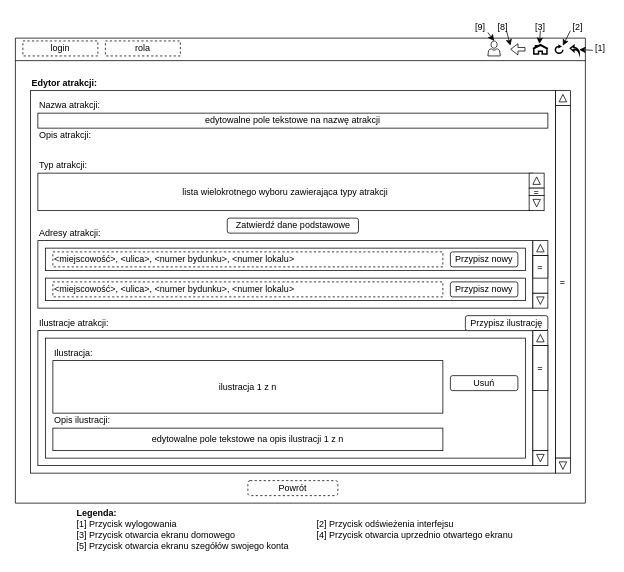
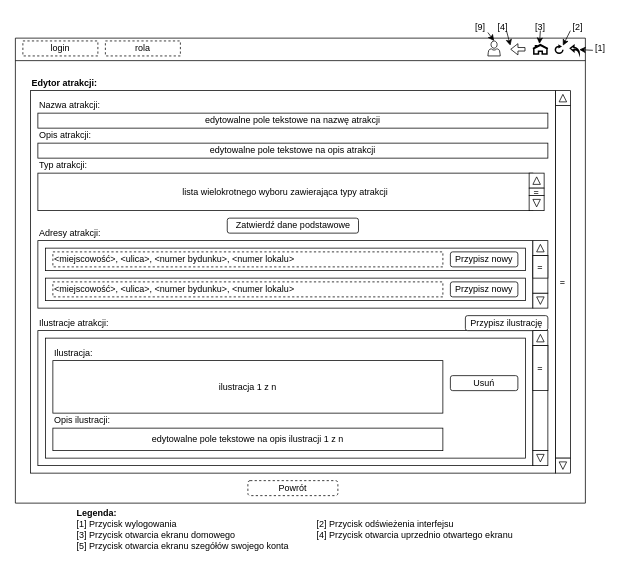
- <mxCell id="67" value="[8]" style="text;html=1;strokeColor=none;fillColor=none;align=center;verticalAlign=middle;whiteSpace=wrap;rounded=0;fontSize=12;fontFamily=Helvetica;fontColor=default;" parent="1" vertex="1"><mxGeometry x="660" y="30" width="20" height="10" as="geometry" /></mxCell>
+ <mxCell id="67" value="[4]" style="text;html=1;strokeColor=none;fillColor=none;align=center;verticalAlign=middle;whiteSpace=wrap;rounded=0;fontSize=12;fontFamily=Helvetica;fontColor=default;" parent="1" vertex="1"><mxGeometry x="660" y="30" width="20" height="10" as="geometry" /></mxCell>
+ <mxCell id="19" value="edytowalne pole tekstowe na opis atrakcji" style="rounded=0;whiteSpace=wrap;html=1;" parent="1" vertex="1"><mxGeometry x="50" y="190" width="680" height="20" as="geometry" /></mxCell>
